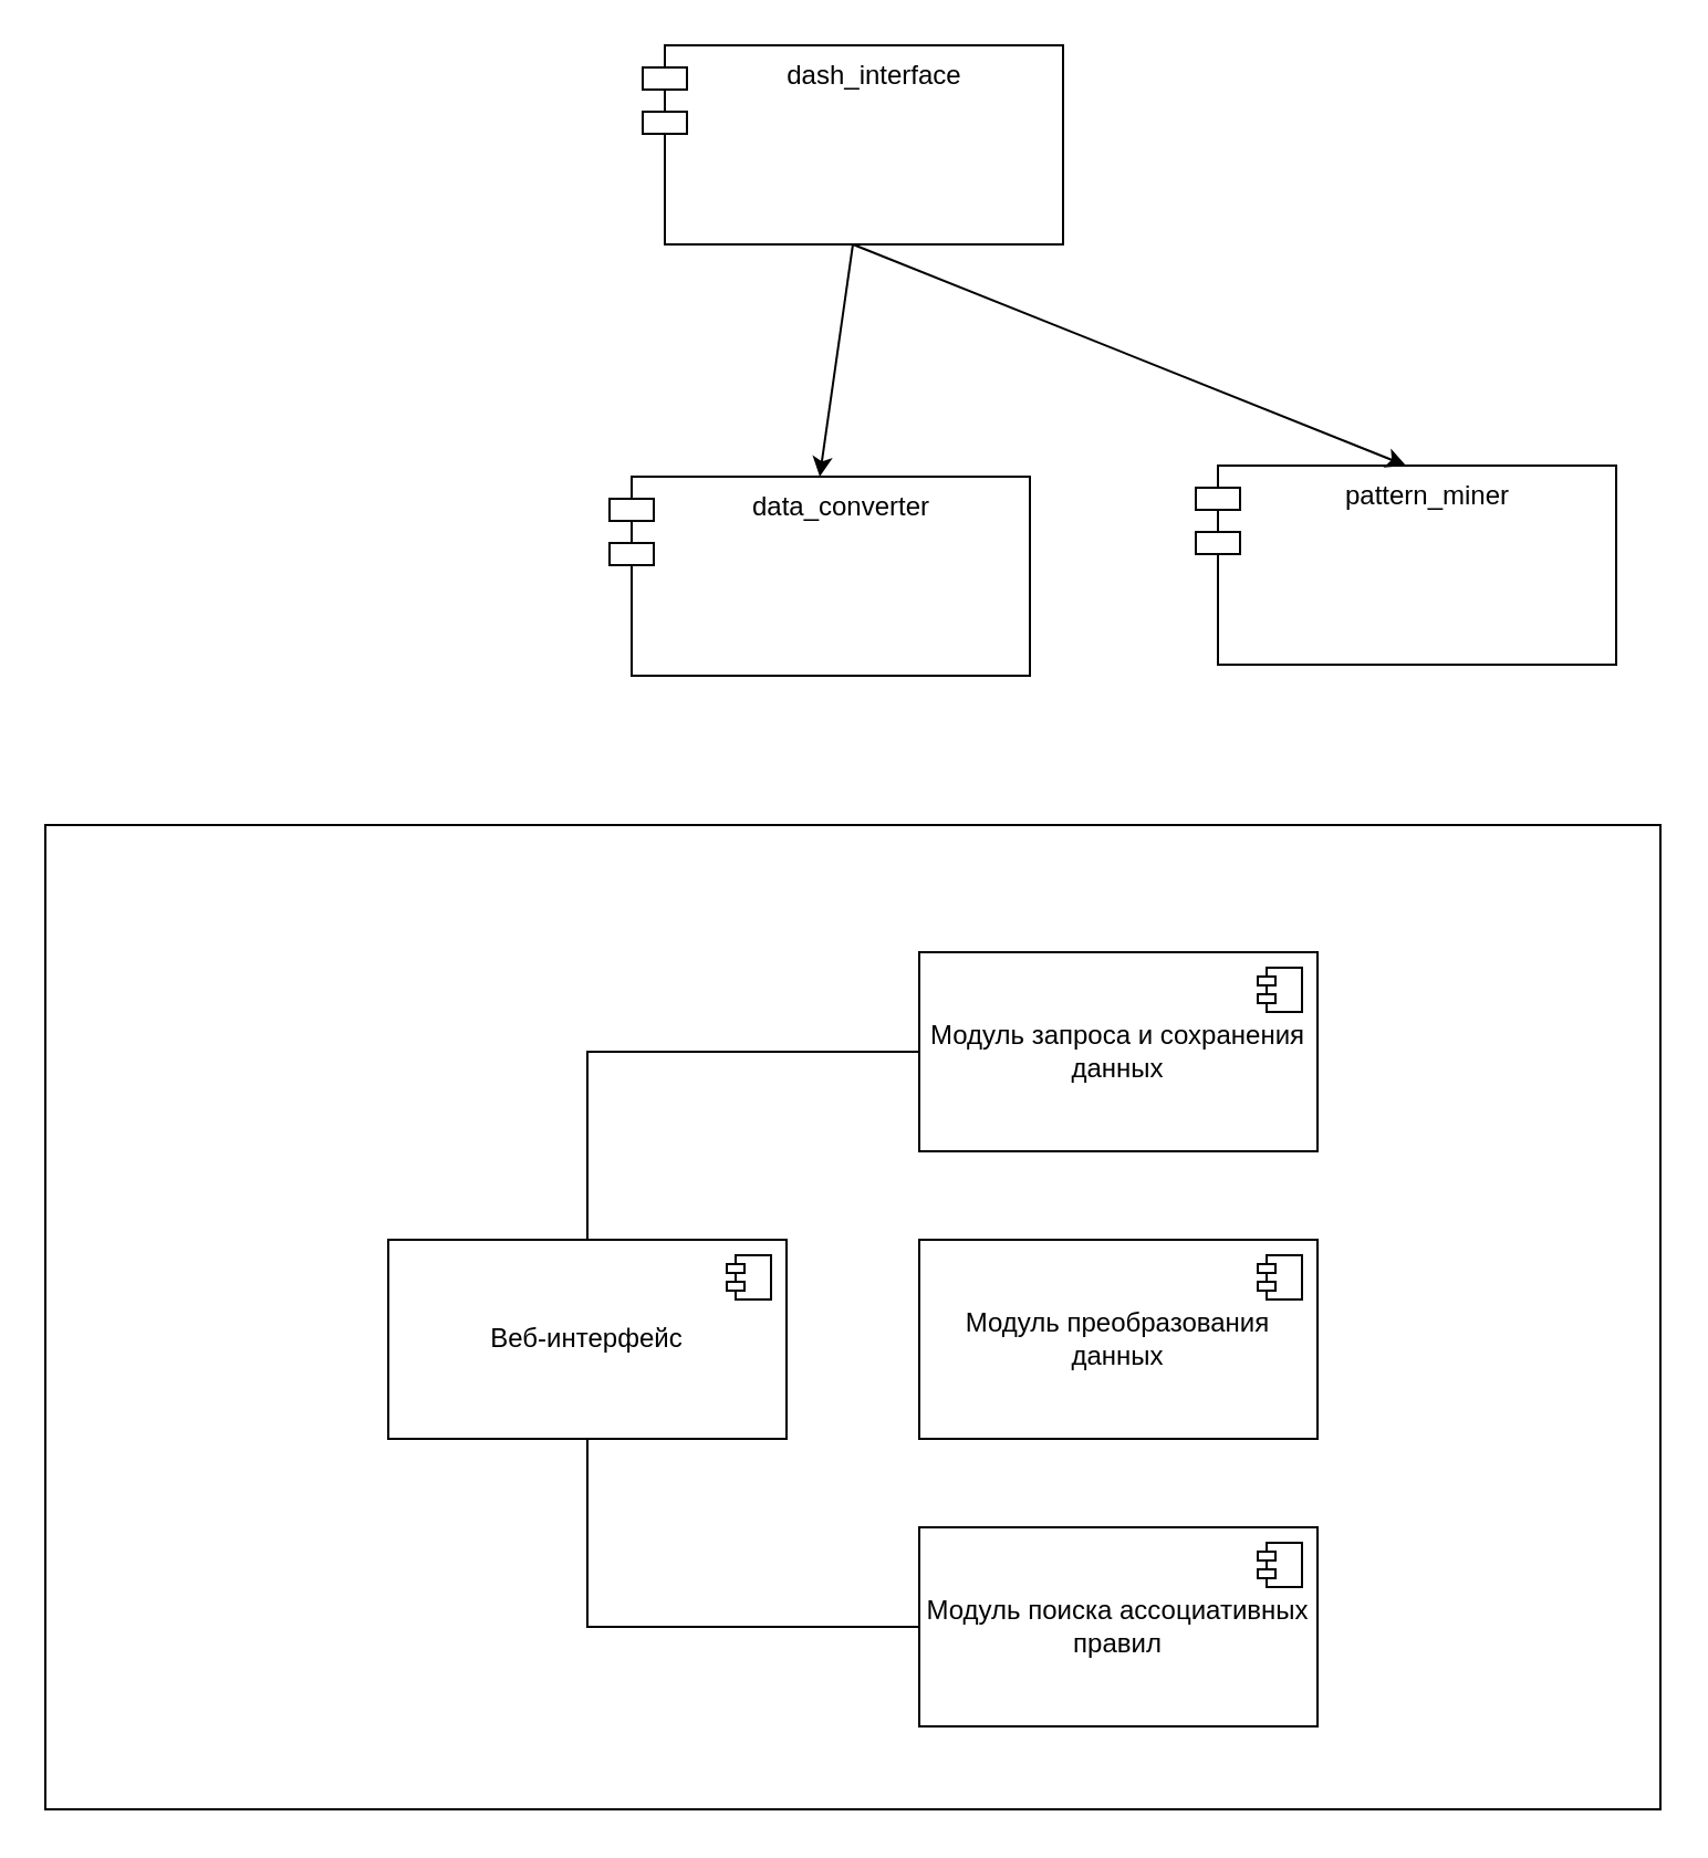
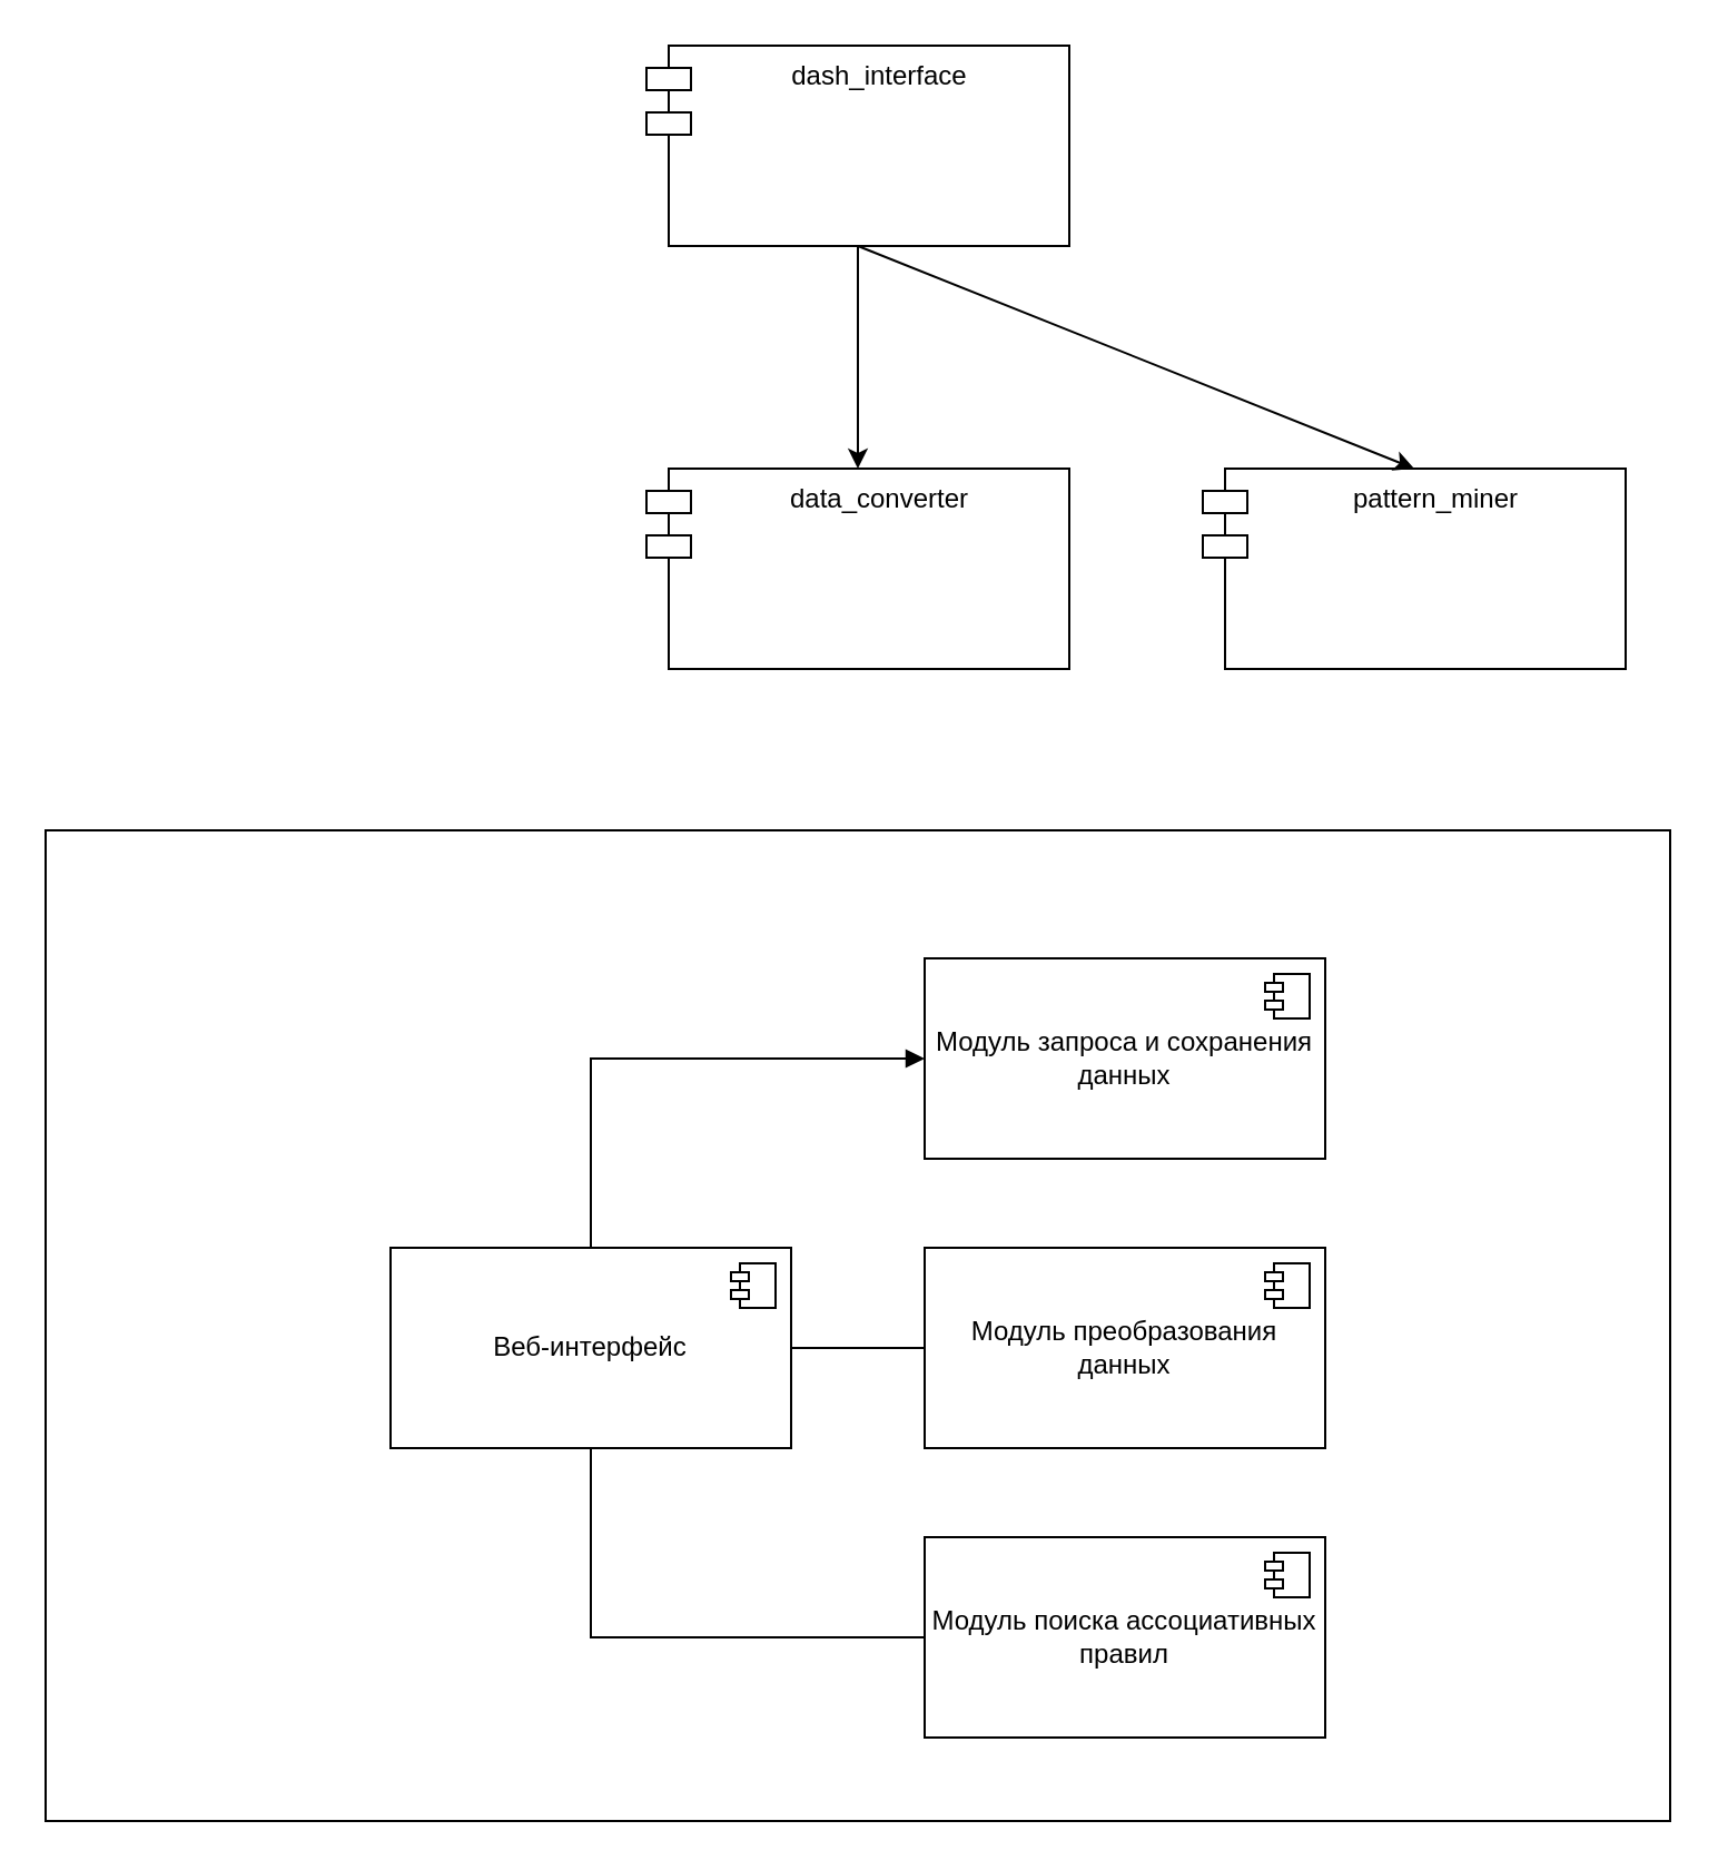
- <mxCell id="4" value="data_converter" style="shape=module;align=left;spacingLeft=20;align=center;verticalAlign=top;whiteSpace=wrap;html=1;" vertex="1" parent="1"><mxGeometry x="275" y="215" width="190" height="90" as="geometry" /></mxCell>
+ <mxCell id="4" value="data_converter" style="shape=module;align=left;spacingLeft=20;align=center;verticalAlign=top;whiteSpace=wrap;html=1;" vertex="1" parent="1"><mxGeometry x="290" y="210" width="190" height="90" as="geometry" /></mxCell>
- <mxCell id="17" value="" style="endArrow=none;html=1;rounded=0;exitX=0.5;exitY=0;exitDx=0;exitDy=0;entryX=0;entryY=0.5;entryDx=0;entryDy=0;" edge="1" parent="1" source="8" target="10"><mxGeometry width="50" height="50" relative="1" as="geometry"><mxPoint x="365" y="615" as="sourcePoint" /><mxPoint x="425" y="615" as="targetPoint" /><Array as="points"><mxPoint x="265" y="475" /></Array></mxGeometry></mxCell>
+ <mxCell id="17" value="" style="endArrow=block;html=1;rounded=0;exitX=0.5;exitY=0;exitDx=0;exitDy=0;entryX=0;entryY=0.5;entryDx=0;entryDy=0;" edge="1" parent="1" source="8" target="10"><mxGeometry width="50" height="50" relative="1" as="geometry"><mxPoint x="365" y="615" as="sourcePoint" /><mxPoint x="425" y="615" as="targetPoint" /><Array as="points"><mxPoint x="265" y="475" /></Array></mxGeometry></mxCell>
+ <mxCell id="16" value="" style="endArrow=none;html=1;rounded=0;entryX=0;entryY=0.5;entryDx=0;entryDy=0;exitX=1;exitY=0.5;exitDx=0;exitDy=0;" edge="1" parent="1" source="8" target="12"><mxGeometry width="50" height="50" relative="1" as="geometry"><mxPoint x="355" y="610" as="sourcePoint" /><mxPoint x="405" y="560" as="targetPoint" /></mxGeometry></mxCell>
